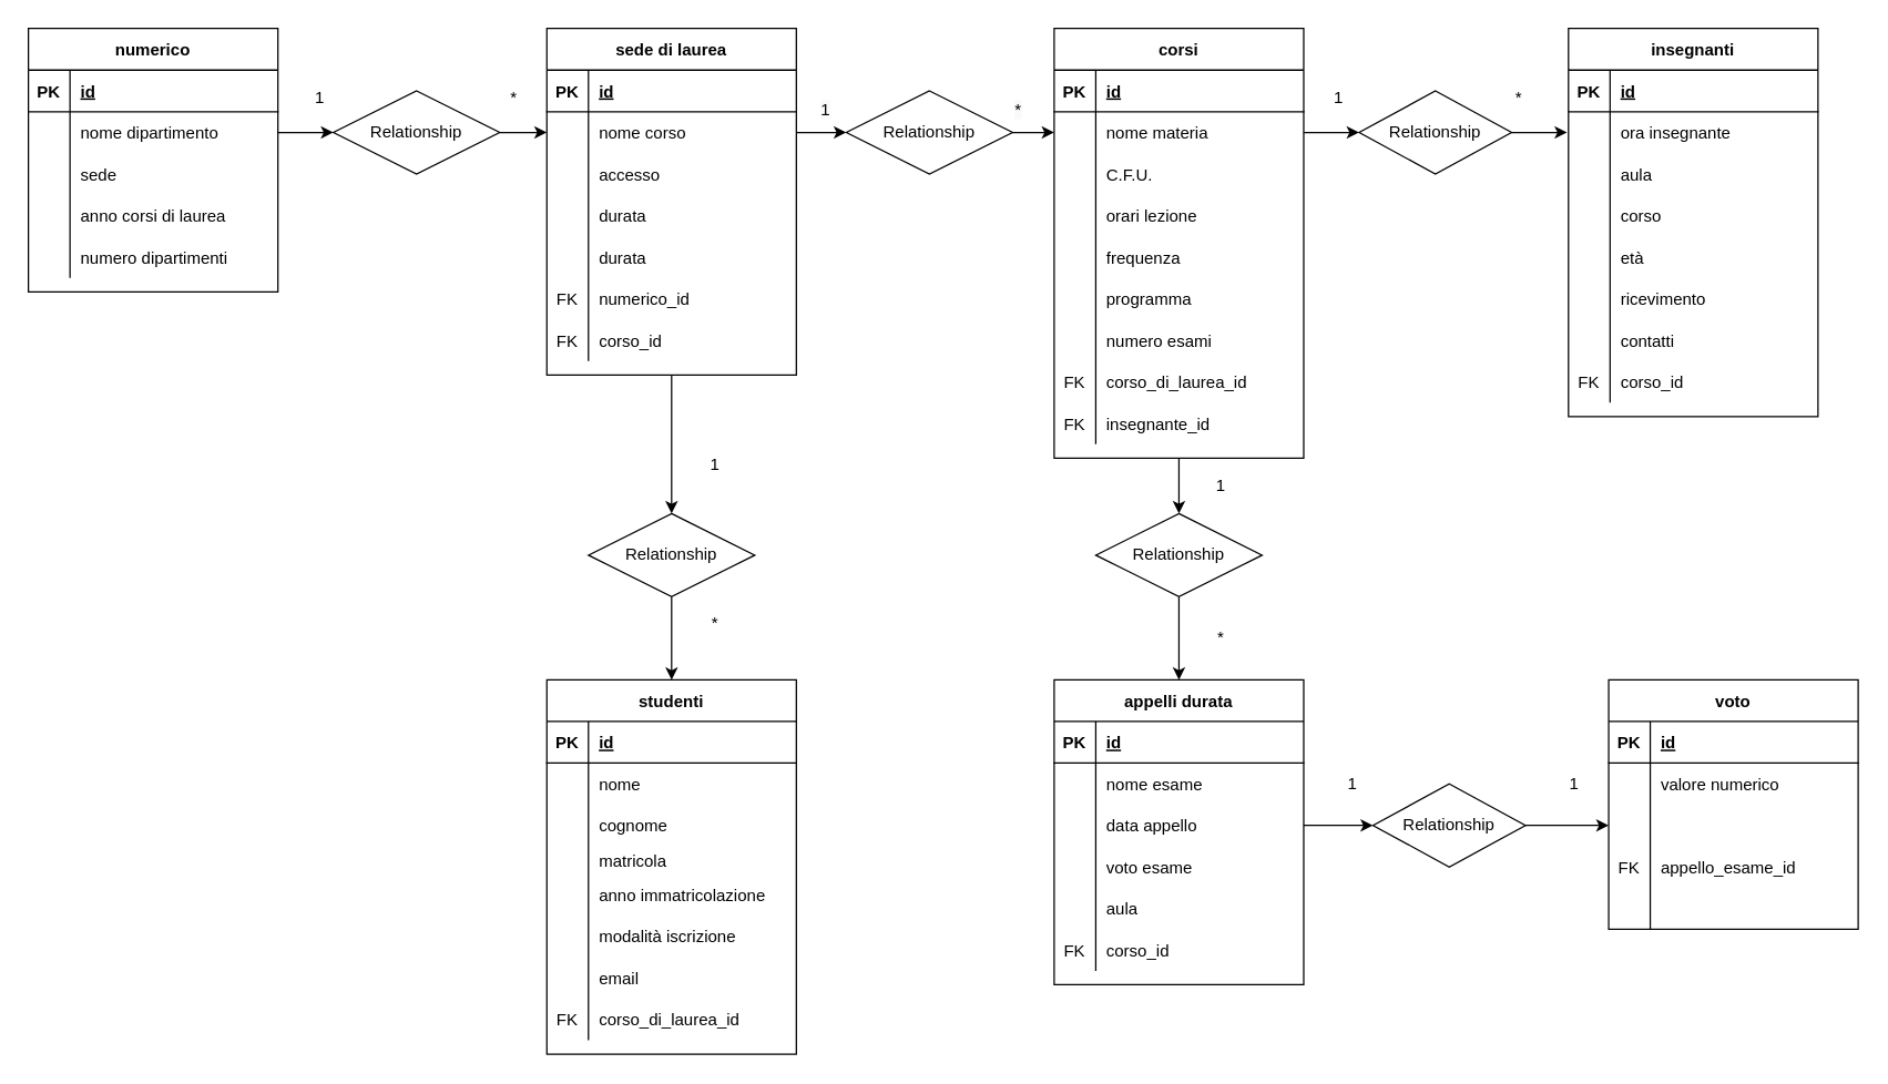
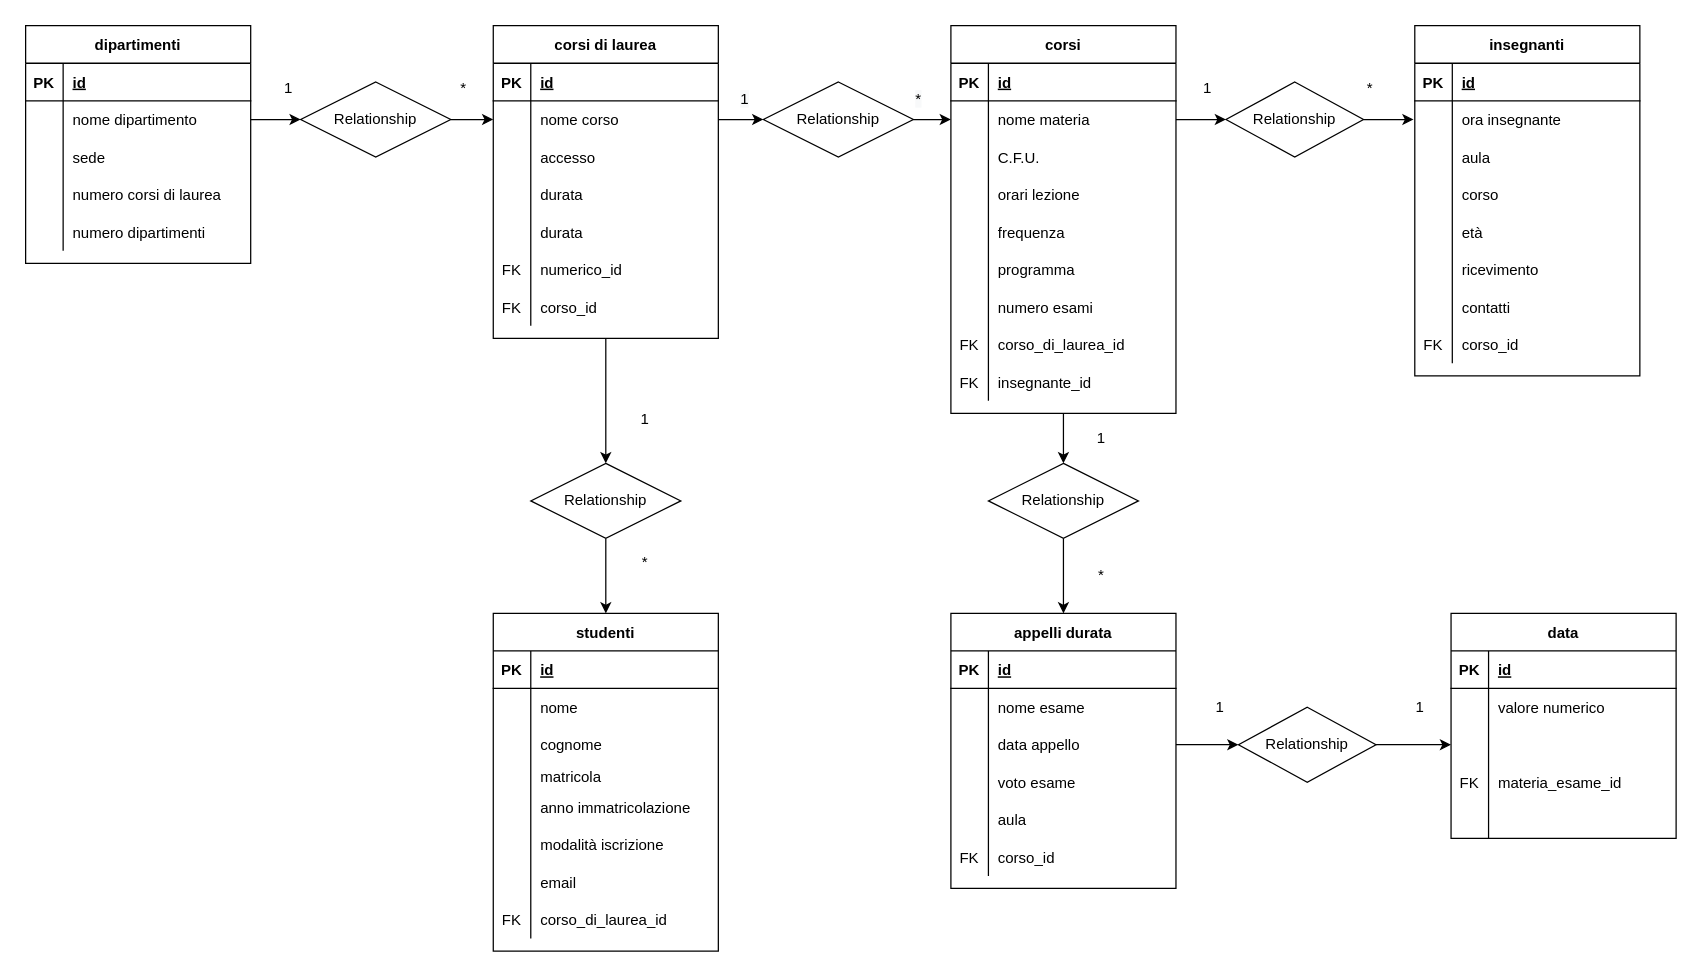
- <mxCell id="79" value="numerico" style="shape=table;startSize=30;container=1;collapsible=1;childLayout=tableLayout;fixedRows=1;rowLines=0;fontStyle=1;align=center;resizeLast=1;" vertex="1" parent="1"><mxGeometry x="20" y="20" width="180" height="190" as="geometry" /></mxCell>
+ <mxCell id="79" value="dipartimenti" style="shape=table;startSize=30;container=1;collapsible=1;childLayout=tableLayout;fixedRows=1;rowLines=0;fontStyle=1;align=center;resizeLast=1;" vertex="1" parent="1"><mxGeometry x="20" y="20" width="180" height="190" as="geometry" /></mxCell>
- <mxCell id="57" value="sede di laurea" style="shape=table;startSize=30;container=1;collapsible=1;childLayout=tableLayout;fixedRows=1;rowLines=0;fontStyle=1;align=center;resizeLast=1;" vertex="1" parent="1"><mxGeometry x="394" y="20" width="180" height="250" as="geometry" /></mxCell>
+ <mxCell id="57" value="corsi di laurea" style="shape=table;startSize=30;container=1;collapsible=1;childLayout=tableLayout;fixedRows=1;rowLines=0;fontStyle=1;align=center;resizeLast=1;" vertex="1" parent="1"><mxGeometry x="394" y="20" width="180" height="250" as="geometry" /></mxCell>
- <mxCell id="91" value="anno corsi di laurea" style="shape=partialRectangle;connectable=0;fillColor=none;top=0;left=0;bottom=0;right=0;align=left;spacingLeft=6;overflow=hidden;" vertex="1" parent="89"><mxGeometry x="30" width="150" height="30" as="geometry"><mxRectangle width="150" height="30" as="alternateBounds" /></mxGeometry></mxCell>
+ <mxCell id="91" value="numero corsi di laurea" style="shape=partialRectangle;connectable=0;fillColor=none;top=0;left=0;bottom=0;right=0;align=left;spacingLeft=6;overflow=hidden;" vertex="1" parent="89"><mxGeometry x="30" width="150" height="30" as="geometry"><mxRectangle width="150" height="30" as="alternateBounds" /></mxGeometry></mxCell>
- <mxCell id="114" value="voto" style="shape=table;startSize=30;container=1;collapsible=1;childLayout=tableLayout;fixedRows=1;rowLines=0;fontStyle=1;align=center;resizeLast=1;" vertex="1" parent="1"><mxGeometry x="1160" y="490" width="180" height="180" as="geometry" /></mxCell>
+ <mxCell id="114" value="data" style="shape=table;startSize=30;container=1;collapsible=1;childLayout=tableLayout;fixedRows=1;rowLines=0;fontStyle=1;align=center;resizeLast=1;" vertex="1" parent="1"><mxGeometry x="1160" y="490" width="180" height="180" as="geometry" /></mxCell>
- <mxCell id="126" value="appello_esame_id" style="shape=partialRectangle;connectable=0;fillColor=none;top=0;left=0;bottom=0;right=0;align=left;spacingLeft=6;overflow=hidden;" vertex="1" parent="124"><mxGeometry x="30" width="150" height="30" as="geometry"><mxRectangle width="150" height="30" as="alternateBounds" /></mxGeometry></mxCell>
+ <mxCell id="126" value="materia_esame_id" style="shape=partialRectangle;connectable=0;fillColor=none;top=0;left=0;bottom=0;right=0;align=left;spacingLeft=6;overflow=hidden;" vertex="1" parent="124"><mxGeometry x="30" width="150" height="30" as="geometry"><mxRectangle width="150" height="30" as="alternateBounds" /></mxGeometry></mxCell>
